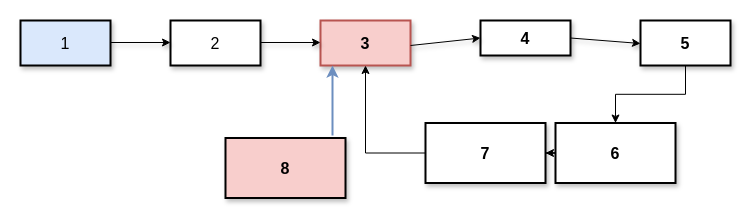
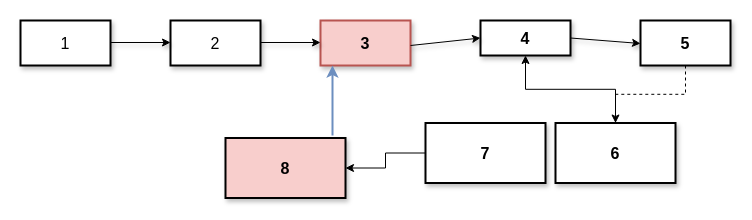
- <mxCell id="2" value="1" style="rounded=0;whiteSpace=wrap;html=1;strokeWidth=2;fontSize=16;shadow=1;fillColor=#dae8fc;" vertex="1" parent="1"><mxGeometry x="20" y="20" width="90" height="45" as="geometry" /></mxCell>
+ <mxCell id="2" value="1" style="rounded=0;whiteSpace=wrap;html=1;strokeWidth=2;fontSize=16;shadow=1;" vertex="1" parent="1"><mxGeometry x="20" y="20" width="90" height="45" as="geometry" /></mxCell>
- <mxCell id="10" value="" style="edgeStyle=orthogonalEdgeStyle;rounded=0;orthogonalLoop=1;jettySize=auto;html=1;" edge="1" parent="1" source="11" target="13"><mxGeometry relative="1" as="geometry" /></mxCell>
+ <mxCell id="10" value="" style="edgeStyle=orthogonalEdgeStyle;rounded=0;orthogonalLoop=1;jettySize=auto;html=1;dashed=1;" edge="1" parent="1" source="11" target="13"><mxGeometry relative="1" as="geometry" /></mxCell>
- <mxCell id="14" value="" style="edgeStyle=orthogonalEdgeStyle;rounded=0;orthogonalLoop=1;jettySize=auto;html=1;" edge="1" parent="1" source="15" target="4"><mxGeometry relative="1" as="geometry" /></mxCell>
+ <mxCell id="14" value="" style="edgeStyle=orthogonalEdgeStyle;rounded=0;orthogonalLoop=1;jettySize=auto;html=1;" edge="1" parent="1" source="15" target="16"><mxGeometry relative="1" as="geometry" /></mxCell>
- <mxCell id="12" value="" style="edgeStyle=orthogonalEdgeStyle;rounded=0;orthogonalLoop=1;jettySize=auto;html=1;" edge="1" parent="1" source="13" target="15"><mxGeometry relative="1" as="geometry" /></mxCell>
+ <mxCell id="12" value="" style="edgeStyle=orthogonalEdgeStyle;rounded=0;orthogonalLoop=1;jettySize=auto;html=1;" edge="1" parent="1" source="13" target="5"><mxGeometry relative="1" as="geometry" /></mxCell>
